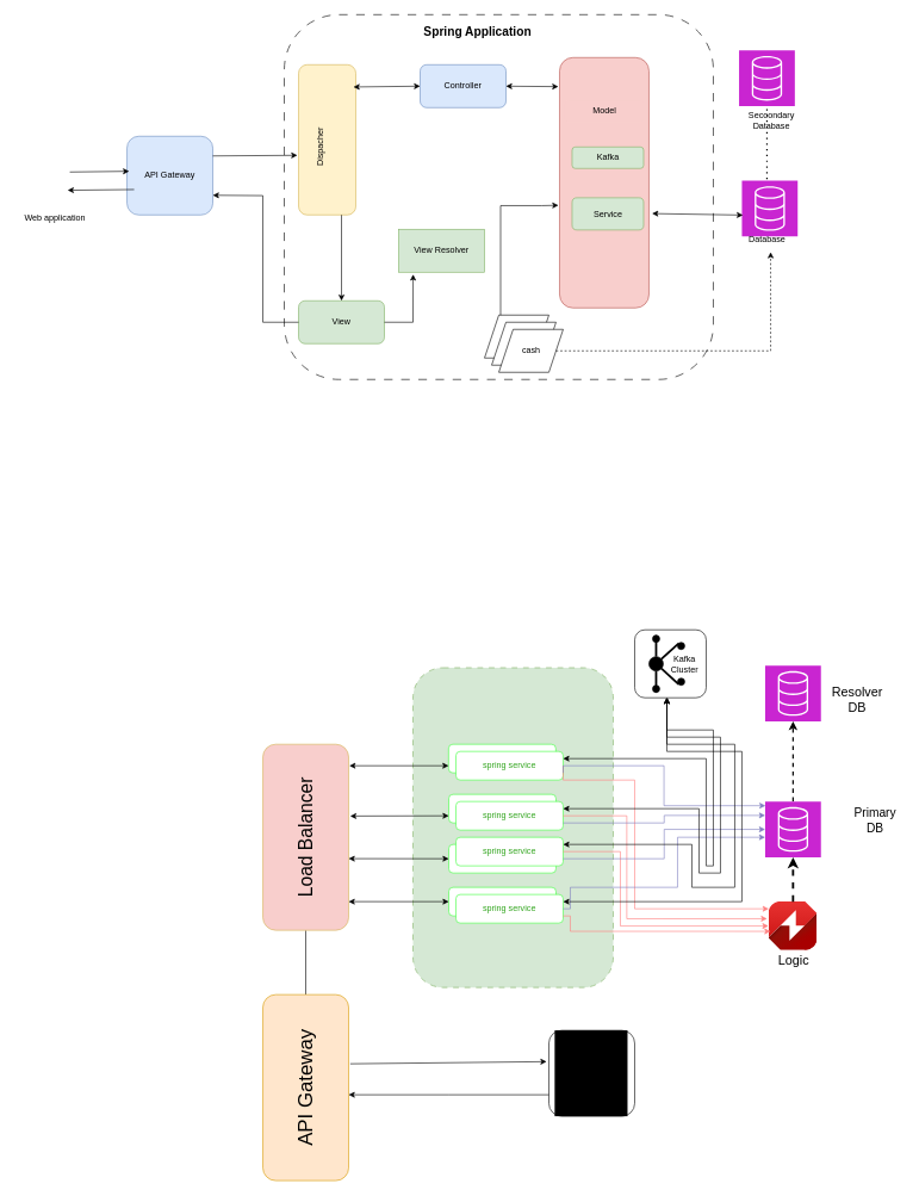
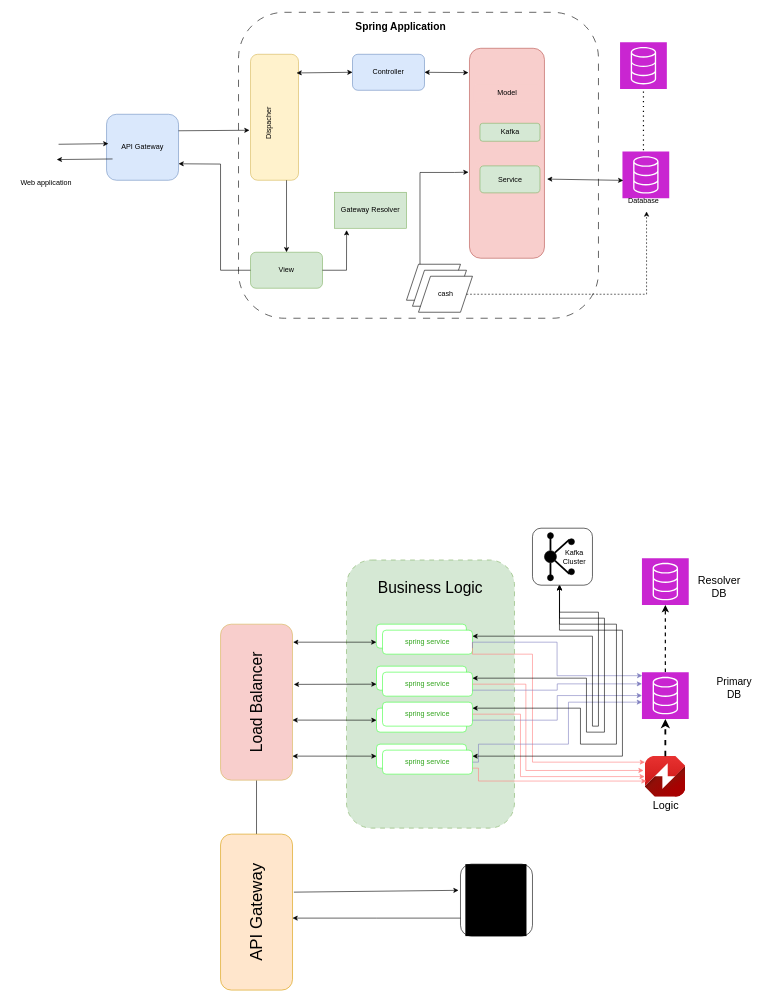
- <mxCell id="43" value="Secoondary&lt;br&gt;Database" style="text;html=1;align=center;verticalAlign=middle;resizable=0;points=[];autosize=1;strokeColor=none;fillColor=none;" vertex="1" parent="1"><mxGeometry x="1033" y="148" width="90" height="40" as="geometry" /></mxCell>
- <mxCell id="32" value="View Resolver" style="rounded=0;whiteSpace=wrap;html=1;fillColor=#d5e8d4;strokeColor=#82b366;" vertex="1" parent="1"><mxGeometry x="557" y="320" width="120" height="60" as="geometry" /></mxCell>
+ <mxCell id="32" value="Gateway Resolver" style="rounded=0;whiteSpace=wrap;html=1;fillColor=#d5e8d4;strokeColor=#82b366;" vertex="1" parent="1"><mxGeometry x="557" y="320" width="120" height="60" as="geometry" /></mxCell>
+ <mxCell id="118" value="&lt;font style=&quot;font-size: 26px;&quot;&gt;Business Logic&lt;/font&gt;" style="text;html=1;align=center;verticalAlign=middle;whiteSpace=wrap;rounded=0;" vertex="1" parent="1"><mxGeometry x="622" y="961" width="190" height="36" as="geometry" /></mxCell>
